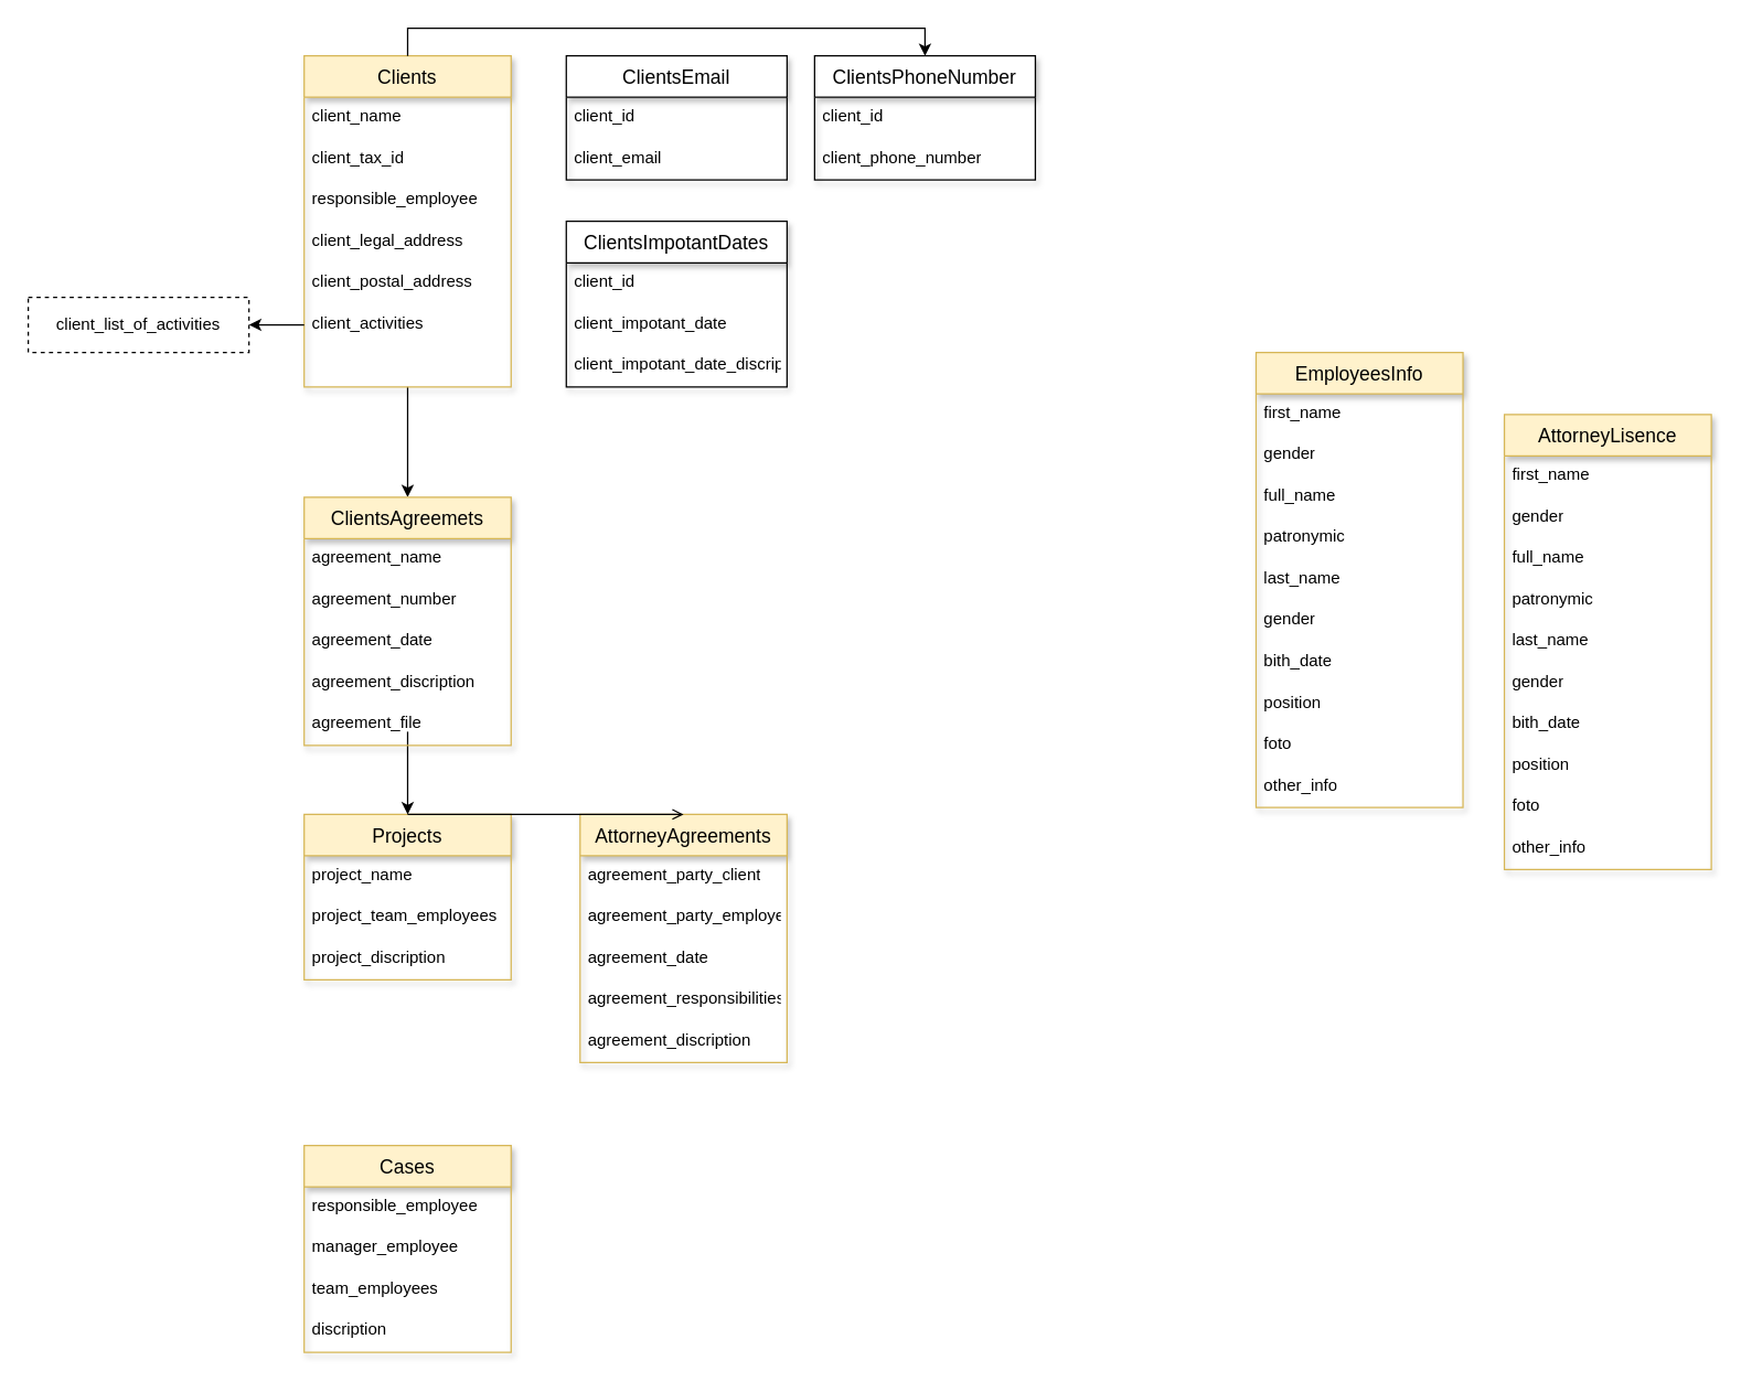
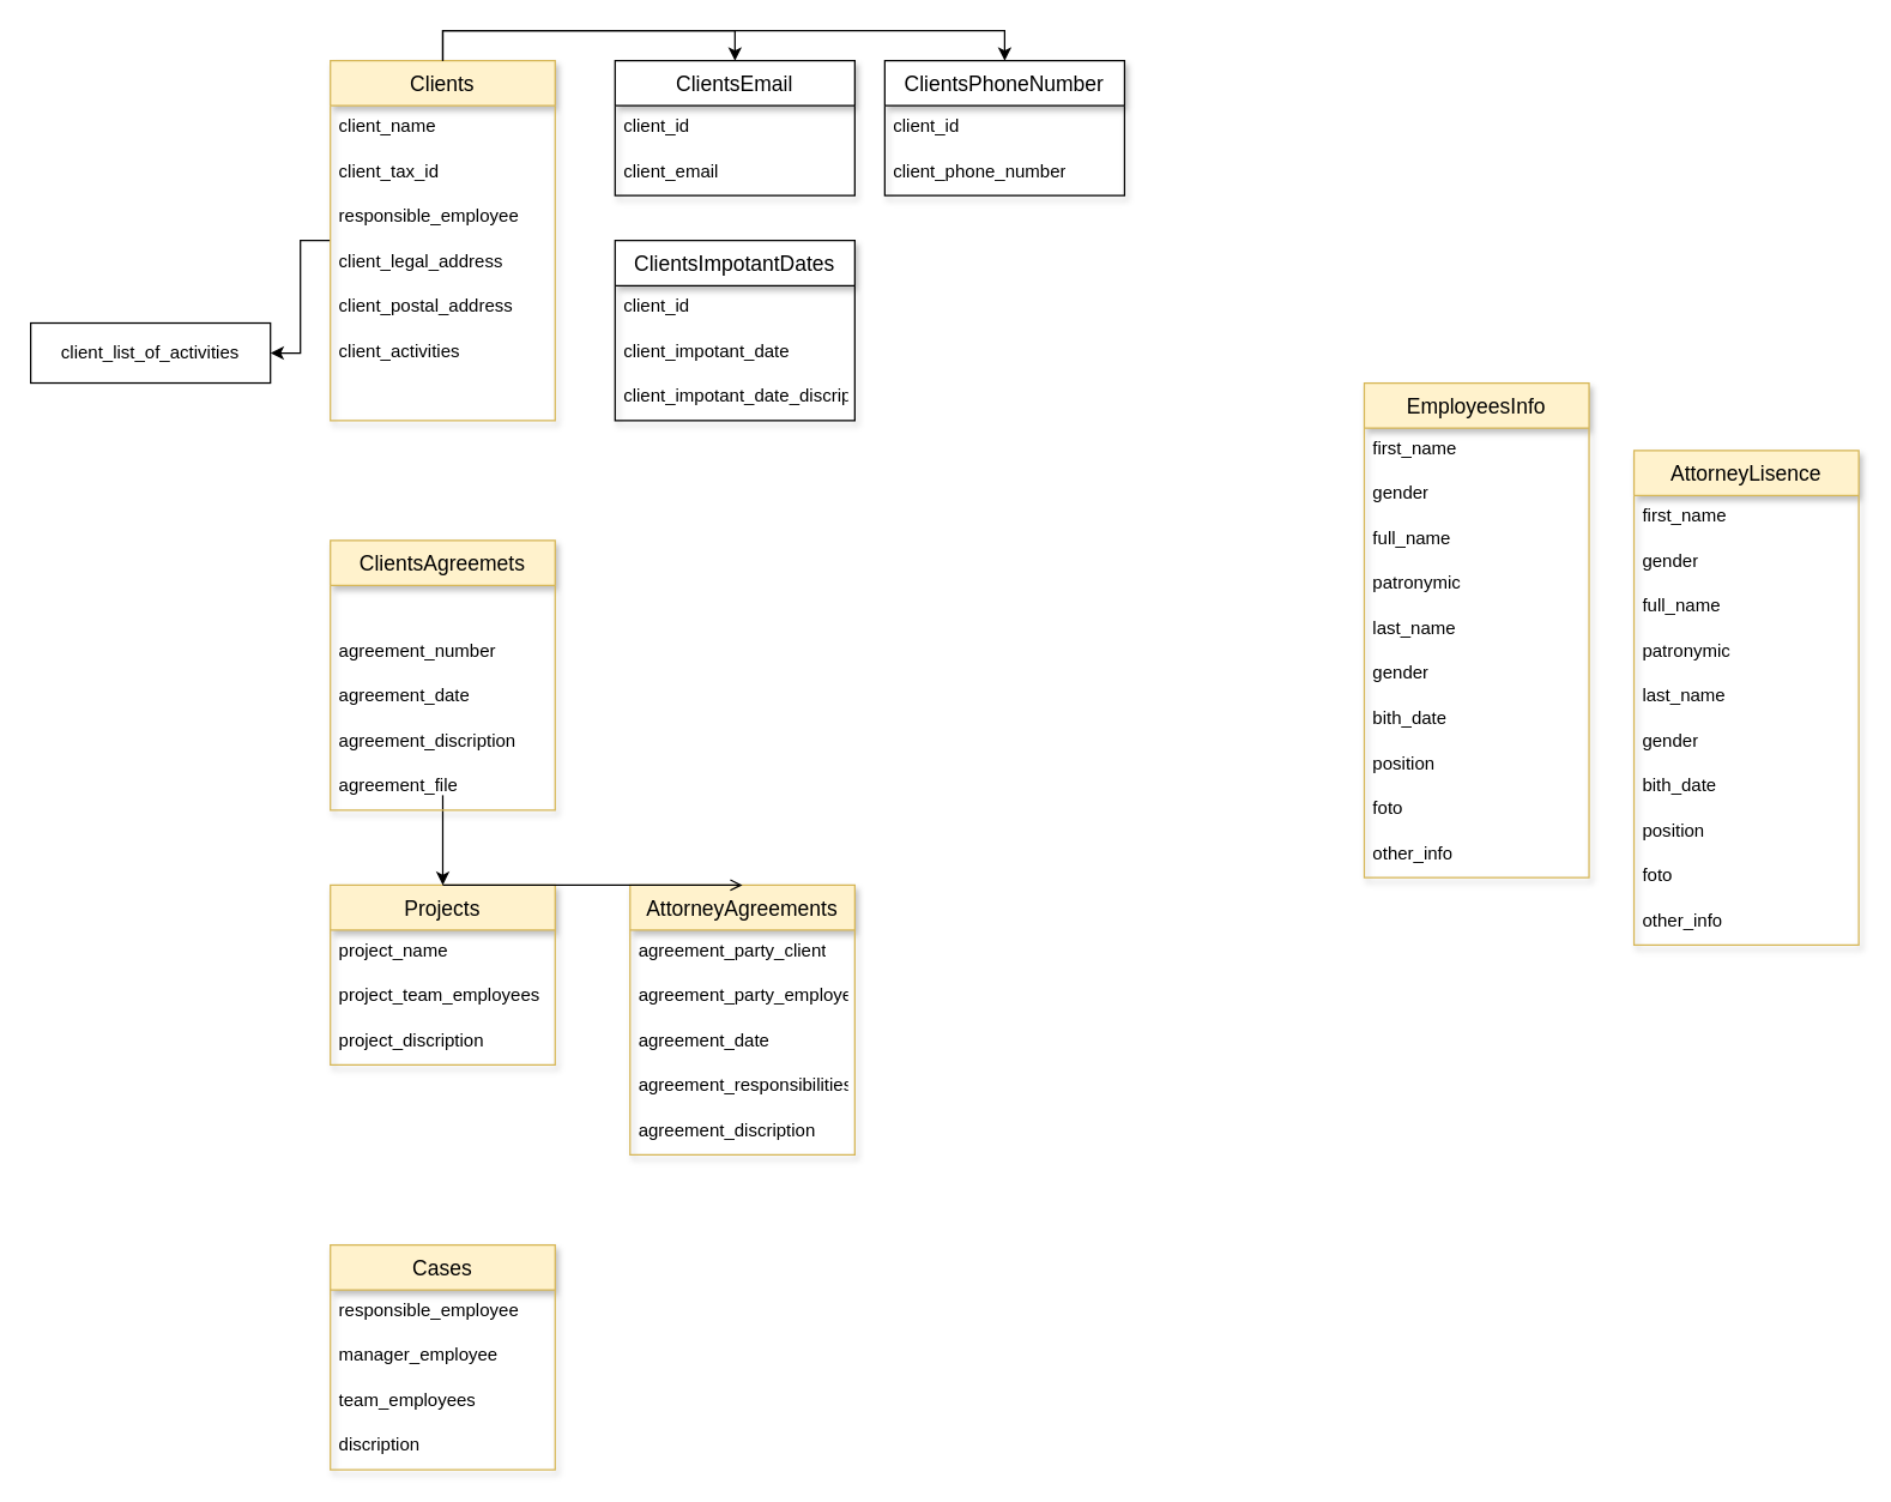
+ <mxCell id="21" style="edgeStyle=orthogonalEdgeStyle;rounded=0;orthogonalLoop=1;jettySize=auto;html=1;exitX=0.5;exitY=0;exitDx=0;exitDy=0;movable=1;resizable=1;rotatable=1;deletable=1;editable=1;locked=0;connectable=1;" edge="1" parent="1" source="17" target="18"><mxGeometry relative="1" as="geometry"><Array as="points"><mxPoint x="295" y="20" /><mxPoint x="490" y="20" /></Array></mxGeometry></mxCell>
- <mxCell id="22" value="client_list_of_activities" style="rounded=0;whiteSpace=wrap;html=1;movable=1;resizable=1;rotatable=1;deletable=1;editable=1;locked=0;connectable=1;container=0;dashed=1;" vertex="1" parent="1"><mxGeometry x="20" y="215" width="160" height="40" as="geometry" /></mxCell>
+ <mxCell id="22" value="client_list_of_activities" style="rounded=0;whiteSpace=wrap;html=1;movable=1;resizable=1;rotatable=1;deletable=1;editable=1;locked=0;connectable=1;container=0;" vertex="1" parent="1"><mxGeometry x="20" y="215" width="160" height="40" as="geometry" /></mxCell>
- <mxCell id="23" style="edgeStyle=orthogonalEdgeStyle;rounded=0;orthogonalLoop=1;jettySize=auto;html=1;entryX=1;entryY=0.5;entryDx=0;entryDy=0;movable=1;resizable=1;rotatable=1;deletable=1;editable=1;locked=0;connectable=1;" edge="1" parent="1" source="31" target="22"><mxGeometry relative="1" as="geometry" /></mxCell>
- <mxCell id="16" value="" style="edgeStyle=orthogonalEdgeStyle;rounded=0;orthogonalLoop=1;jettySize=auto;html=1;entryX=0.5;entryY=0;entryDx=0;entryDy=0;movable=1;resizable=1;rotatable=1;deletable=1;editable=1;locked=0;connectable=1;" edge="1" parent="1" source="17" target="25"><mxGeometry relative="1" as="geometry" /></mxCell>
+ <mxCell id="16" value="" style="edgeStyle=orthogonalEdgeStyle;rounded=0;orthogonalLoop=1;jettySize=auto;html=1;movable=1;resizable=1;rotatable=1;deletable=1;editable=1;locked=0;connectable=1;" edge="1" parent="1" source="17" target="22"><mxGeometry relative="1" as="geometry" /></mxCell>
- <mxCell id="39" value="agreement_name" style="text;strokeColor=none;fillColor=none;spacingLeft=4;spacingRight=4;overflow=hidden;rotatable=1;points=[[0,0.5],[1,0.5]];portConstraint=eastwest;fontSize=12;whiteSpace=wrap;html=1;movable=1;resizable=1;deletable=1;editable=1;locked=0;connectable=1;container=0;" vertex="1" parent="1"><mxGeometry x="220" y="390" width="150" height="30" as="geometry" /></mxCell>
